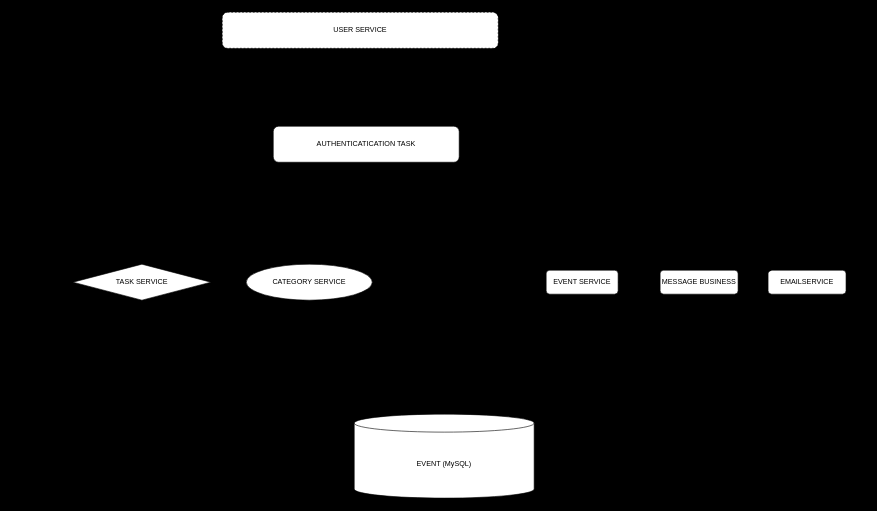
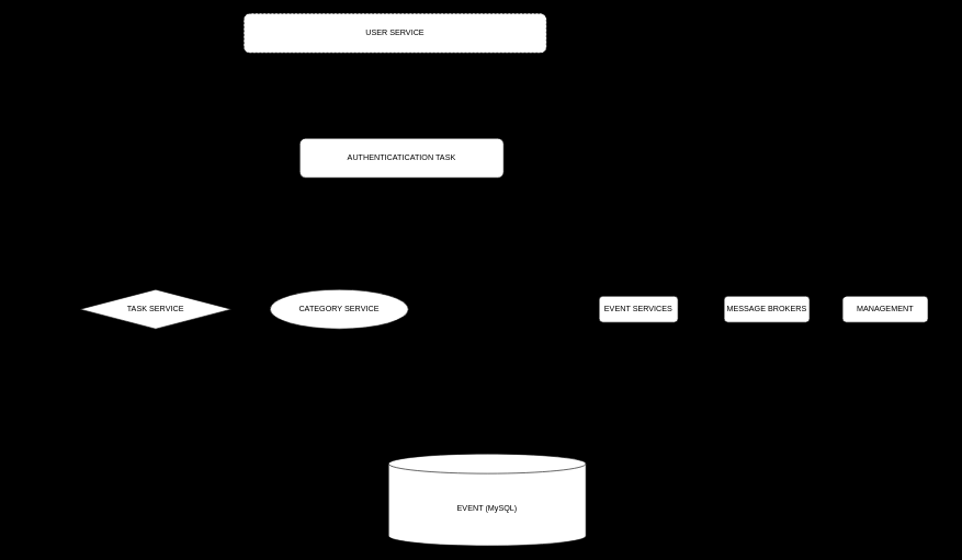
- <mxCell id="7" value="EVENT SERVICE" style="rounded=1;whiteSpace=wrap;html=1;" vertex="1" parent="1"><mxGeometry x="910" y="450" width="120" height="40" as="geometry" /></mxCell>
+ <mxCell id="7" value="EVENT SERVICES" style="rounded=1;whiteSpace=wrap;html=1;" vertex="1" parent="1"><mxGeometry x="910" y="450" width="120" height="40" as="geometry" /></mxCell>
- <mxCell id="9" value="MESSAGE BUSINESS" style="rounded=1;whiteSpace=wrap;html=1;" vertex="1" parent="1"><mxGeometry x="1100" y="450" width="130" height="40" as="geometry" /></mxCell>
+ <mxCell id="9" value="MESSAGE BROKERS" style="rounded=1;whiteSpace=wrap;html=1;" vertex="1" parent="1"><mxGeometry x="1100" y="450" width="130" height="40" as="geometry" /></mxCell>
- <mxCell id="8" value="EMAILSERVICE" style="rounded=1;whiteSpace=wrap;html=1;" vertex="1" parent="1"><mxGeometry x="1280" y="450" width="130" height="40" as="geometry" /></mxCell>
+ <mxCell id="8" value="MANAGEMENT" style="rounded=1;whiteSpace=wrap;html=1;" vertex="1" parent="1"><mxGeometry x="1280" y="450" width="130" height="40" as="geometry" /></mxCell>
